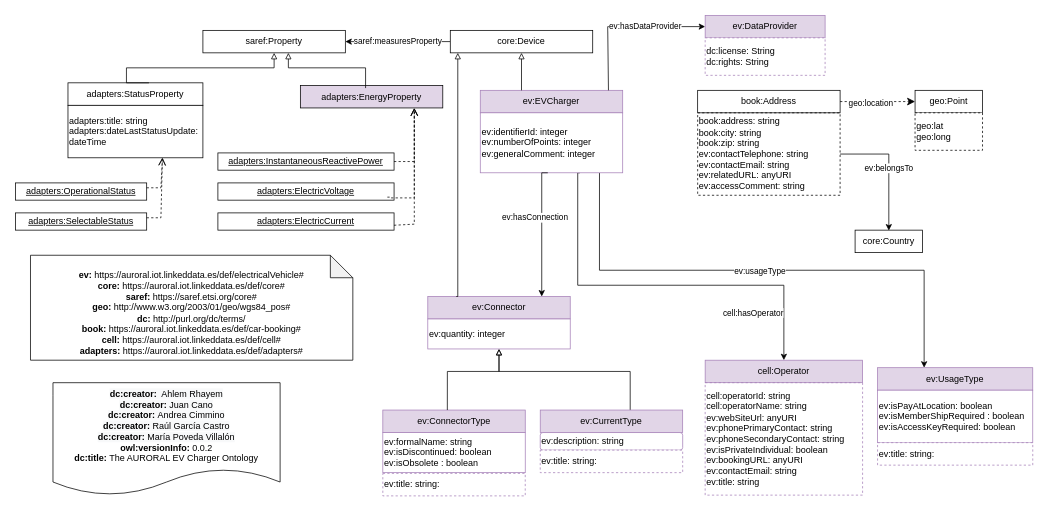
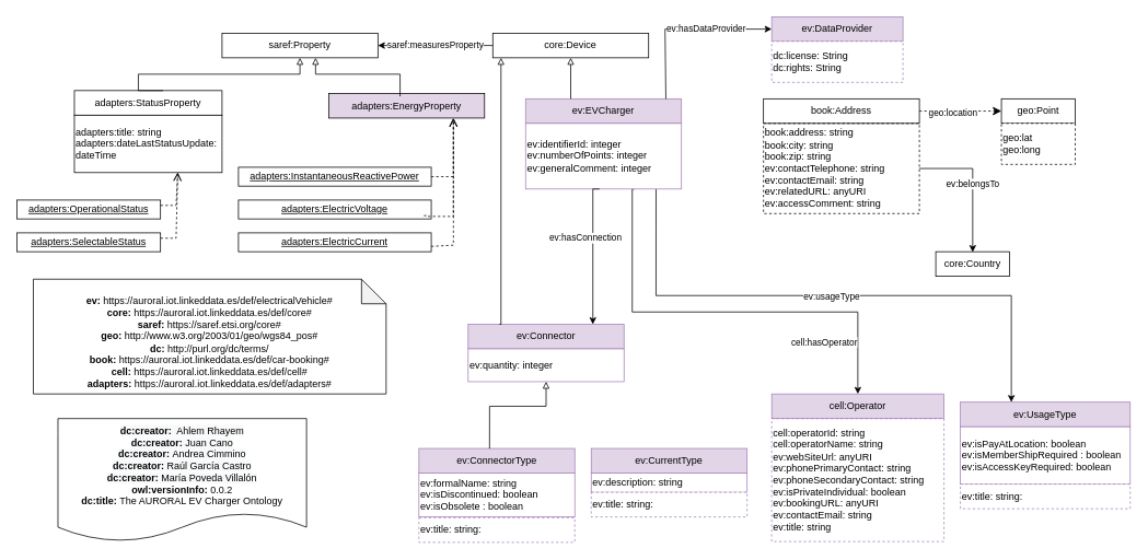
- <mxCell id="36" style="edgeStyle=orthogonalEdgeStyle;rounded=0;orthogonalLoop=1;jettySize=auto;html=1;fontSize=11;endArrow=block;endFill=0;exitX=0.653;exitY=0.15;exitDx=0;exitDy=0;exitPerimeter=0;" parent="1" source="37" target="33" edge="1"><mxGeometry relative="1" as="geometry"><mxPoint x="840" y="535" as="sourcePoint" /><mxPoint x="675" y="475" as="targetPoint" /><Array as="points"><mxPoint x="840" y="551" /><mxPoint x="840" y="495" /><mxPoint x="665" y="495" /></Array></mxGeometry></mxCell>
- <mxCell id="38" value="ev:description: string&lt;br&gt;" style="whiteSpace=wrap;html=1;snapToPoint=1;points=[[0.1,0],[0.2,0],[0.3,0],[0.4,0],[0.5,0],[0.6,0],[0.7,0],[0.8,0],[0.9,0],[0,0.1],[0,0.3],[0,0.5],[0,0.7],[0,0.9],[0.1,1],[0.2,1],[0.3,1],[0.4,1],[0.5,1],[0.6,1],[0.7,1],[0.8,1],[0.9,1],[1,0.1],[1,0.3],[1,0.5],[1,0.7],[1,0.9]];align=left;strokeColor=#A680B8;rounded=1;" parent="1" vertex="1"><mxGeometry x="720" y="576.5" width="190" height="23.5" as="geometry" /></mxCell>
+ <mxCell id="38" value="ev:description: string&lt;br&gt;" style="rounded=0;whiteSpace=wrap;html=1;snapToPoint=1;points=[[0.1,0],[0.2,0],[0.3,0],[0.4,0],[0.5,0],[0.6,0],[0.7,0],[0.8,0],[0.9,0],[0,0.1],[0,0.3],[0,0.5],[0,0.7],[0,0.9],[0.1,1],[0.2,1],[0.3,1],[0.4,1],[0.5,1],[0.6,1],[0.7,1],[0.8,1],[0.9,1],[1,0.1],[1,0.3],[1,0.5],[1,0.7],[1,0.9]];align=left;strokeColor=#A680B8;" parent="1" vertex="1"><mxGeometry x="720" y="576.5" width="190" height="23.5" as="geometry" /></mxCell>
